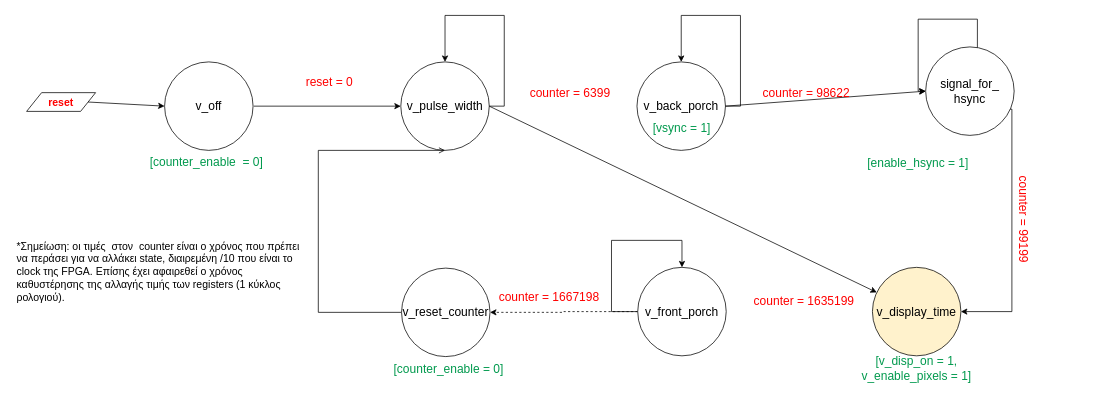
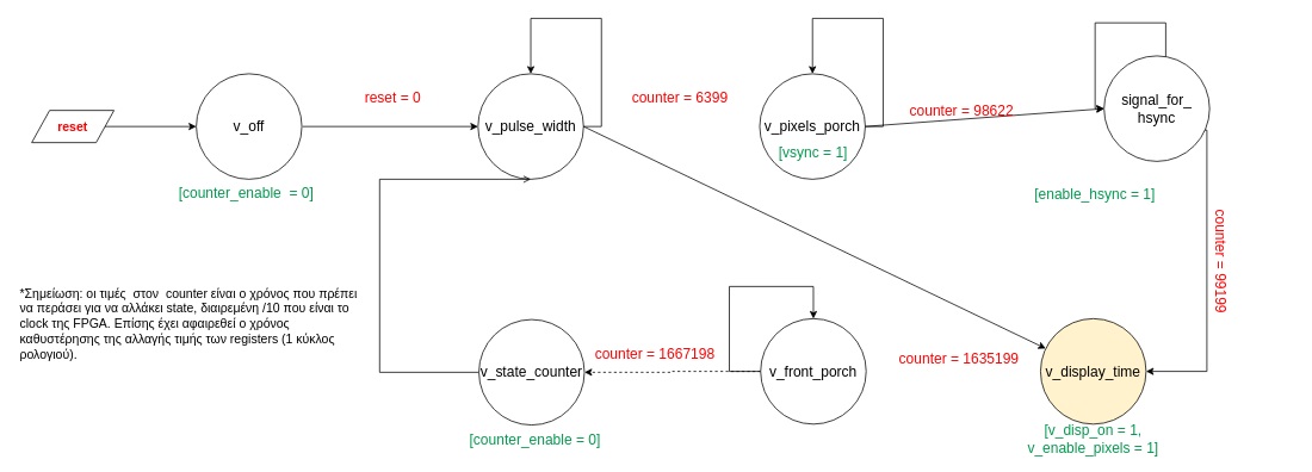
- <mxCell id="13" value="counter = 6399" style="text;html=1;align=center;verticalAlign=middle;whiteSpace=wrap;rounded=0;fontSize=16;fontColor=#FF0000;" vertex="1" parent="1"><mxGeometry x="680" y="108" width="160" height="30" as="geometry" /></mxCell>
+ <mxCell id="13" value="counter = 6399" style="text;html=1;align=center;verticalAlign=middle;whiteSpace=wrap;rounded=0;fontSize=16;fontColor=#FF0000;" vertex="1" parent="1"><mxGeometry x="680" y="93" width="160" height="30" as="geometry" /></mxCell>
- <mxCell id="6" value="&lt;b&gt;&lt;font color=&quot;#ff0000&quot; style=&quot;font-size: 14px;&quot;&gt;reset&lt;/font&gt;&lt;/b&gt;" style="shape=parallelogram;perimeter=parallelogramPerimeter;whiteSpace=wrap;html=1;fixedSize=1;" vertex="1" parent="1"><mxGeometry x="35" y="123" width="92" height="25" as="geometry" /></mxCell>
+ <mxCell id="6" value="&lt;b&gt;&lt;font color=&quot;#ff0000&quot; style=&quot;font-size: 14px;&quot;&gt;reset&lt;/font&gt;&lt;/b&gt;" style="shape=parallelogram;perimeter=parallelogramPerimeter;whiteSpace=wrap;html=1;fixedSize=1;" vertex="1" parent="1"><mxGeometry x="35" y="123" width="92" height="36" as="geometry" /></mxCell>
- <mxCell id="9" value="&lt;font style=&quot;font-size: 16px;&quot;&gt;v_back_porch&lt;/font&gt;" style="ellipse;whiteSpace=wrap;html=1;aspect=fixed;" vertex="1" parent="1"><mxGeometry x="849" y="82" width="118" height="118" as="geometry" /></mxCell>
+ <mxCell id="9" value="&lt;font style=&quot;font-size: 16px;&quot;&gt;v_pixels_porch&lt;/font&gt;" style="ellipse;whiteSpace=wrap;html=1;aspect=fixed;" vertex="1" parent="1"><mxGeometry x="849" y="82" width="118" height="118" as="geometry" /></mxCell>
- <mxCell id="31" value="&lt;font style=&quot;font-size: 16px;&quot;&gt;v_reset_counter&lt;/font&gt;" style="ellipse;whiteSpace=wrap;html=1;aspect=fixed;" vertex="1" parent="1"><mxGeometry x="535" y="357" width="118" height="118" as="geometry" /></mxCell>
+ <mxCell id="31" value="&lt;font style=&quot;font-size: 16px;&quot;&gt;v_state_counter&lt;/font&gt;" style="ellipse;whiteSpace=wrap;html=1;aspect=fixed;" vertex="1" parent="1"><mxGeometry x="535" y="357" width="118" height="118" as="geometry" /></mxCell>
